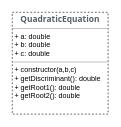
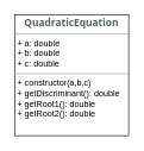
- <mxCell id="2" value="&lt;p style=&quot;margin: 0px ; margin-top: 4px ; text-align: center&quot;&gt;&lt;span id=&quot;yui_3_17_2_1_1614600270831_46&quot; style=&quot;box-sizing: border-box ; font-weight: bolder ; color: rgb(82 , 96 , 105) ; font-family: &amp;#34;open sans&amp;#34; , sans-serif ; font-size: 14px ; text-align: left ; background-color: rgb(255 , 255 , 255)&quot;&gt;QuadraticEquation&lt;/span&gt;&lt;br&gt;&lt;/p&gt;&lt;hr size=&quot;1&quot;&gt;&lt;p style=&quot;margin: 0px ; margin-left: 4px&quot;&gt;+ a: double&lt;br&gt;+ b: double&lt;/p&gt;&lt;p style=&quot;margin: 0px ; margin-left: 4px&quot;&gt;+ c: double&lt;br&gt;&lt;/p&gt;&lt;hr size=&quot;1&quot;&gt;&lt;p style=&quot;margin: 0px ; margin-left: 4px&quot;&gt;+ constructor(a,b,c)&lt;/p&gt;&lt;p style=&quot;margin: 0px ; margin-left: 4px&quot;&gt;+&amp;nbsp;getDiscriminant(): double&lt;br&gt;+ getRoot1(): double&lt;/p&gt;&lt;p style=&quot;margin: 0px ; margin-left: 4px&quot;&gt;+ getRoot2(): double&lt;/p&gt;" style="verticalAlign=top;align=left;overflow=fill;fontSize=12;fontFamily=Helvetica;html=1;rounded=0;shadow=0;comic=0;labelBackgroundColor=none;strokeWidth=1;dashed=1;" vertex="1" parent="1"><mxGeometry x="20" y="20" width="160" height="170" as="geometry" /></mxCell>
+ <mxCell id="2" value="&lt;p style=&quot;margin: 0px ; margin-top: 4px ; text-align: center&quot;&gt;&lt;span id=&quot;yui_3_17_2_1_1614600270831_46&quot; style=&quot;box-sizing: border-box ; font-weight: bolder ; color: rgb(82 , 96 , 105) ; font-family: &amp;#34;open sans&amp;#34; , sans-serif ; font-size: 14px ; text-align: left ; background-color: rgb(255 , 255 , 255)&quot;&gt;QuadraticEquation&lt;/span&gt;&lt;br&gt;&lt;/p&gt;&lt;hr size=&quot;1&quot;&gt;&lt;p style=&quot;margin: 0px ; margin-left: 4px&quot;&gt;+ a: double&lt;br&gt;+ b: double&lt;/p&gt;&lt;p style=&quot;margin: 0px ; margin-left: 4px&quot;&gt;+ c: double&lt;br&gt;&lt;/p&gt;&lt;hr size=&quot;1&quot;&gt;&lt;p style=&quot;margin: 0px ; margin-left: 4px&quot;&gt;+ constructor(a,b,c)&lt;/p&gt;&lt;p style=&quot;margin: 0px ; margin-left: 4px&quot;&gt;+&amp;nbsp;getDiscriminant(): double&lt;br&gt;+ getRoot1(): double&lt;/p&gt;&lt;p style=&quot;margin: 0px ; margin-left: 4px&quot;&gt;+ getRoot2(): double&lt;/p&gt;" style="verticalAlign=top;align=left;overflow=fill;fontSize=12;fontFamily=Helvetica;html=1;rounded=0;shadow=0;comic=0;labelBackgroundColor=none;strokeWidth=1" vertex="1" parent="1"><mxGeometry x="20" y="20" width="160" height="170" as="geometry" /></mxCell>
